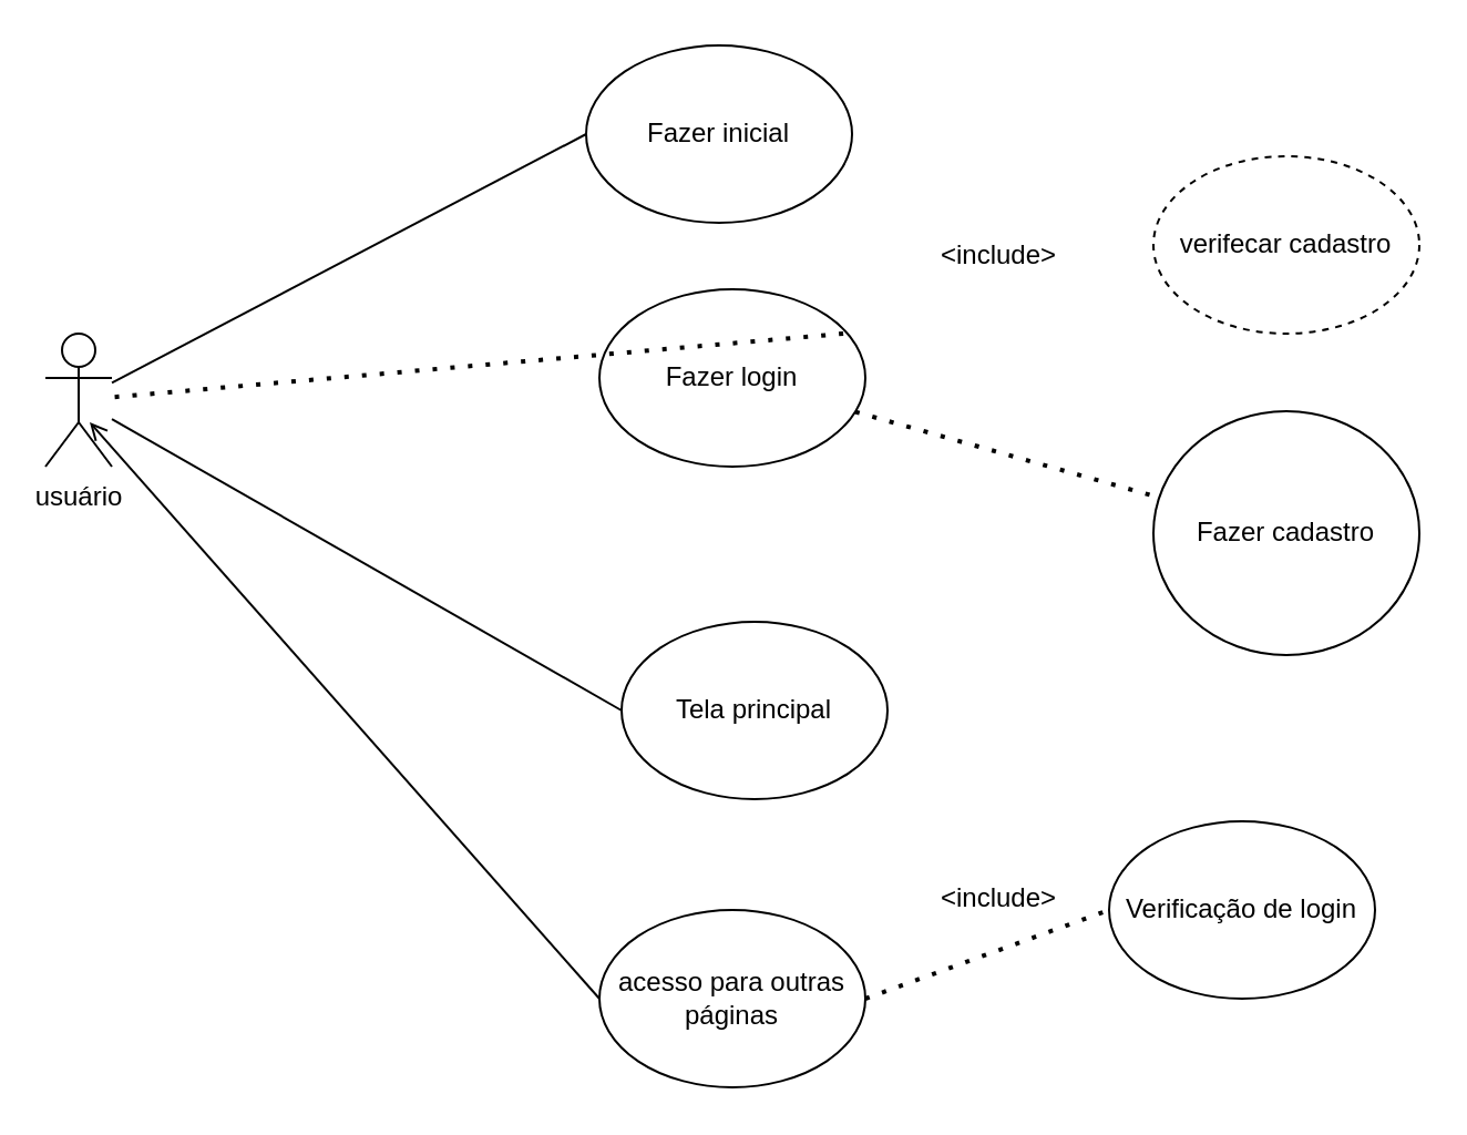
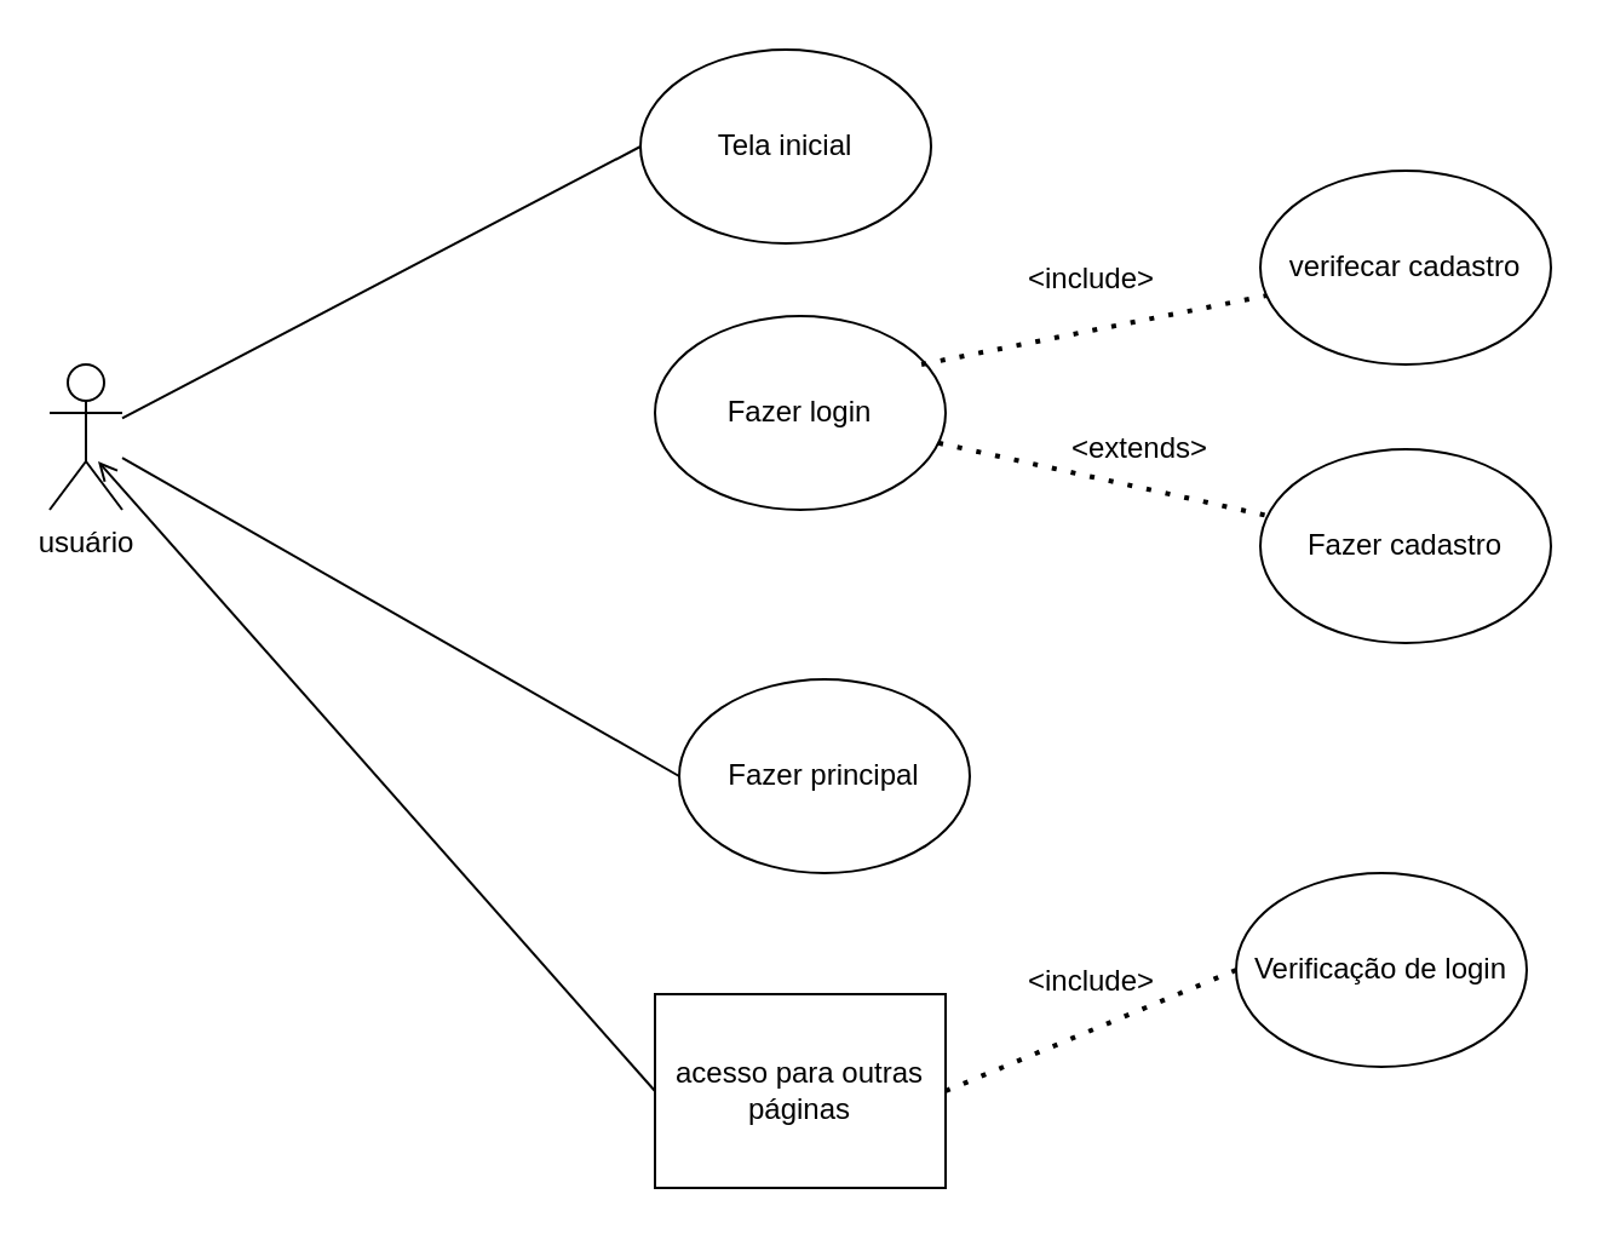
- <mxCell id="2" value="Fazer inicial" style="ellipse;whiteSpace=wrap;html=1;" parent="1" vertex="1"><mxGeometry x="264" y="20" width="120" height="80" as="geometry" /></mxCell>
+ <mxCell id="2" value="Tela inicial" style="ellipse;whiteSpace=wrap;html=1;" parent="1" vertex="1"><mxGeometry x="264" y="20" width="120" height="80" as="geometry" /></mxCell>
- <mxCell id="8" value="verifecar cadastro" style="ellipse;whiteSpace=wrap;html=1;dashed=1;" parent="1" vertex="1"><mxGeometry x="520" y="70" width="120" height="80" as="geometry" /></mxCell>
+ <mxCell id="8" value="verifecar cadastro" style="ellipse;whiteSpace=wrap;html=1;" parent="1" vertex="1"><mxGeometry x="520" y="70" width="120" height="80" as="geometry" /></mxCell>
- <mxCell id="9" value="" style="endArrow=none;dashed=1;html=1;dashPattern=1 3;strokeWidth=2;rounded=0;exitX=0.917;exitY=0.25;exitDx=0;exitDy=0;exitPerimeter=0;" parent="1" source="3" target="6" edge="1"><mxGeometry width="50" height="50" relative="1" as="geometry"><mxPoint x="370" y="190" as="sourcePoint" /><mxPoint x="420" y="140" as="targetPoint" /></mxGeometry></mxCell>
+ <mxCell id="9" value="" style="endArrow=none;dashed=1;html=1;dashPattern=1 3;strokeWidth=2;rounded=0;exitX=0.917;exitY=0.25;exitDx=0;exitDy=0;exitPerimeter=0;" parent="1" source="3" target="8" edge="1"><mxGeometry width="50" height="50" relative="1" as="geometry"><mxPoint x="370" y="190" as="sourcePoint" /><mxPoint x="420" y="140" as="targetPoint" /></mxGeometry></mxCell>
+ <mxCell id="18" value="&amp;lt;extends&amp;gt;" style="text;html=1;align=center;verticalAlign=middle;resizable=0;points=[];autosize=1;strokeColor=none;fillColor=none;" vertex="1" parent="1"><mxGeometry x="430" y="170" width="80" height="30" as="geometry" /></mxCell>
- <mxCell id="4" value="Fazer cadastro" style="ellipse;whiteSpace=wrap;html=1;" parent="1" vertex="1"><mxGeometry x="520" y="185" width="120" height="110" as="geometry" /></mxCell>
+ <mxCell id="4" value="Fazer cadastro" style="ellipse;whiteSpace=wrap;html=1;" parent="1" vertex="1"><mxGeometry x="520" y="185" width="120" height="80" as="geometry" /></mxCell>
- <mxCell id="5" value="Tela principal" style="ellipse;whiteSpace=wrap;html=1;" parent="1" vertex="1"><mxGeometry x="280" y="280" width="120" height="80" as="geometry" /></mxCell>
+ <mxCell id="5" value="Fazer principal" style="ellipse;whiteSpace=wrap;html=1;" parent="1" vertex="1"><mxGeometry x="280" y="280" width="120" height="80" as="geometry" /></mxCell>
- <mxCell id="11" value="Verificação de login" style="ellipse;whiteSpace=wrap;html=1;" vertex="1" parent="1"><mxGeometry x="500" y="370" width="120" height="80" as="geometry" /></mxCell>
+ <mxCell id="11" value="Verificação de login" style="ellipse;whiteSpace=wrap;html=1;" vertex="1" parent="1"><mxGeometry x="510" y="360" width="120" height="80" as="geometry" /></mxCell>
- <mxCell id="7" value="acesso para outras páginas" style="ellipse;whiteSpace=wrap;html=1;" parent="1" vertex="1"><mxGeometry x="270" y="410" width="120" height="80" as="geometry" /></mxCell>
+ <mxCell id="7" value="acesso para outras páginas" style="whiteSpace=wrap;html=1;rounded=0;" parent="1" vertex="1"><mxGeometry x="270" y="410" width="120" height="80" as="geometry" /></mxCell>
